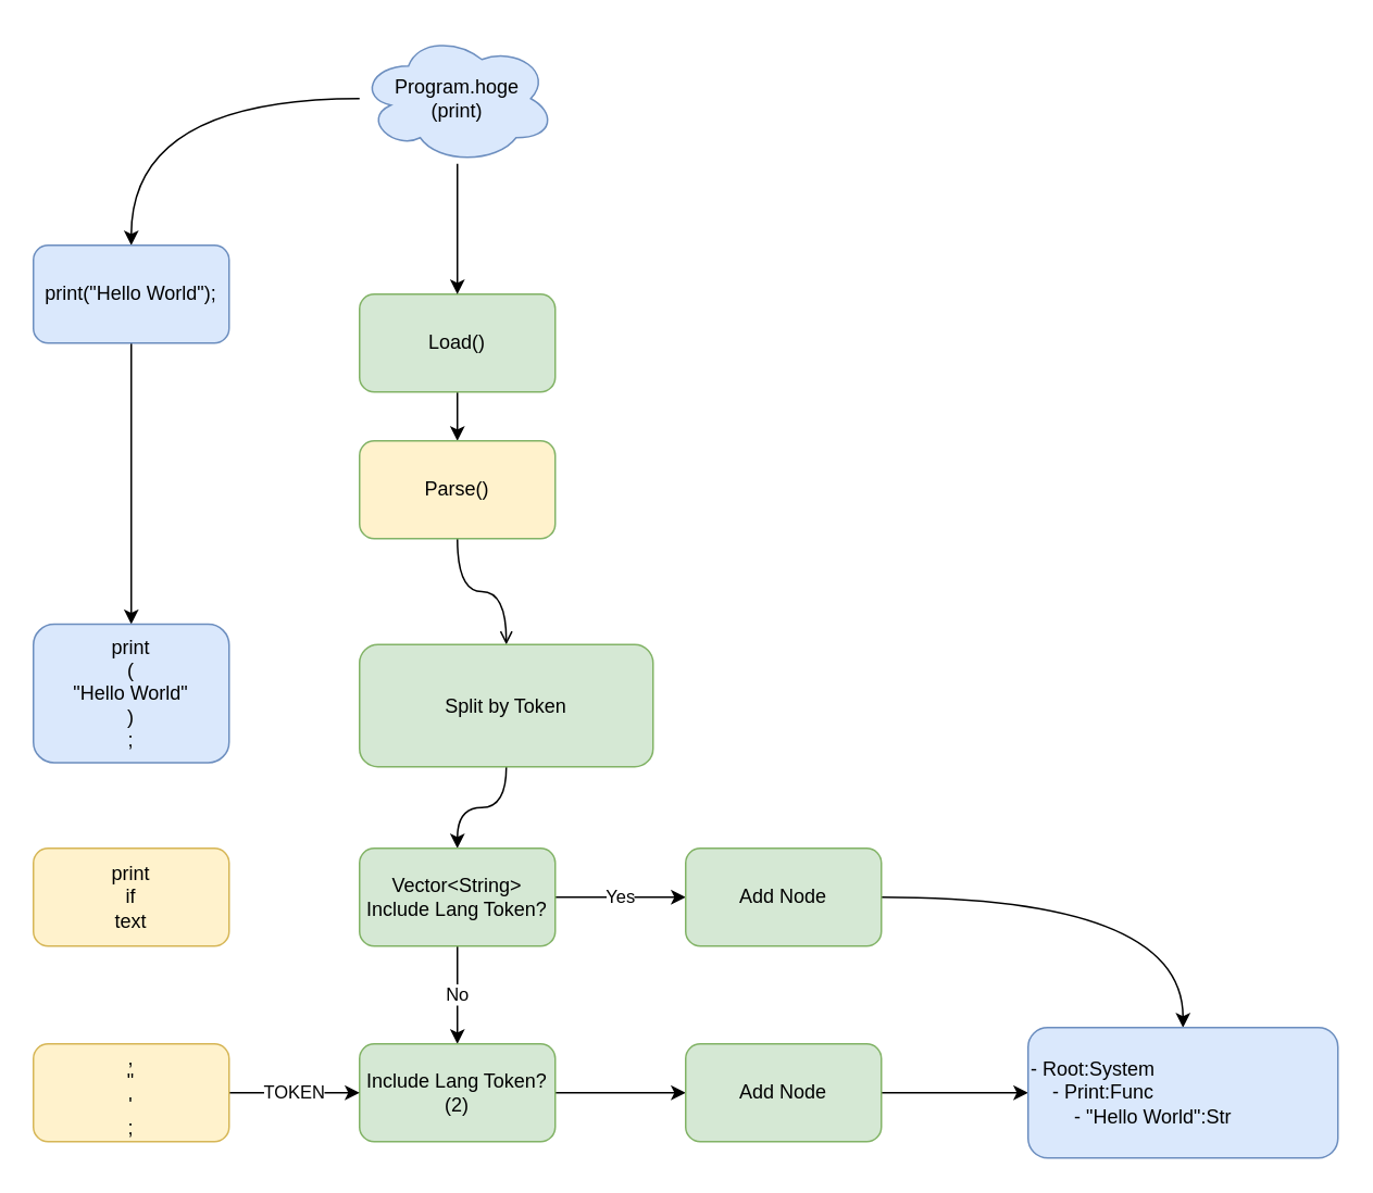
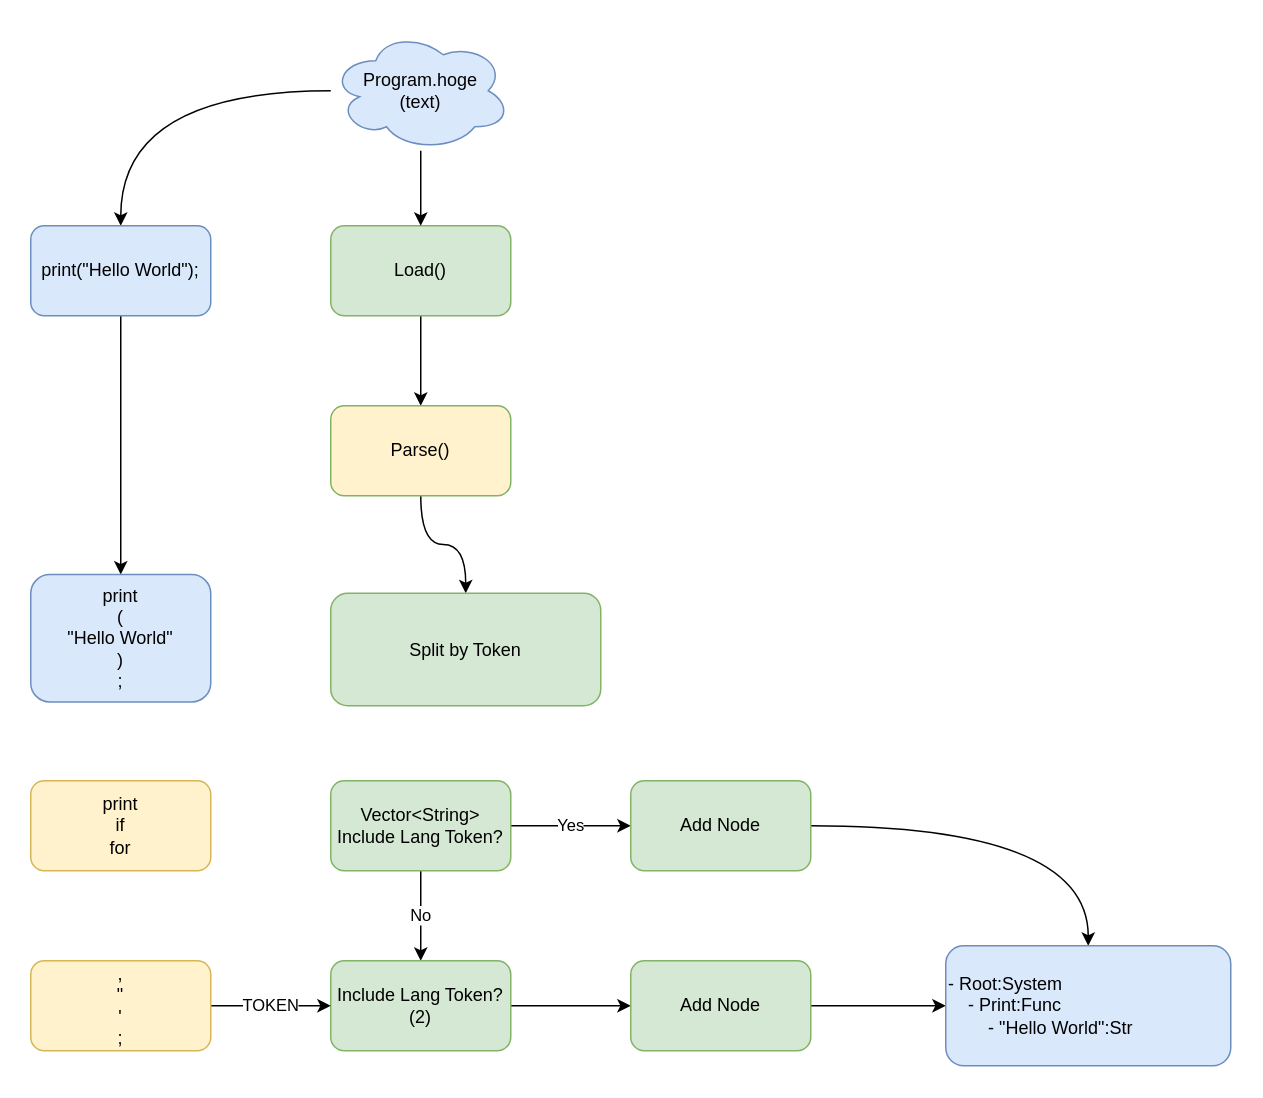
- <mxCell id="6" value="Program.hoge&lt;br&gt;(print)" style="ellipse;shape=cloud;whiteSpace=wrap;html=1;fillColor=#dae8fc;strokeColor=#6c8ebf;rounded=1;" vertex="1" parent="1"><mxGeometry x="220" y="20" width="120" height="80" as="geometry" /></mxCell>
+ <mxCell id="6" value="Program.hoge&lt;br&gt;(text)" style="ellipse;shape=cloud;whiteSpace=wrap;html=1;fillColor=#dae8fc;strokeColor=#6c8ebf;rounded=1;" vertex="1" parent="1"><mxGeometry x="220" y="20" width="120" height="80" as="geometry" /></mxCell>
- <mxCell id="3" value="Load()" style="rounded=1;whiteSpace=wrap;html=1;fillColor=#d5e8d4;strokeColor=#82b366;" vertex="1" parent="1"><mxGeometry x="220" y="180" width="120" height="60" as="geometry" /></mxCell>
+ <mxCell id="3" value="Load()" style="rounded=1;whiteSpace=wrap;html=1;fillColor=#d5e8d4;strokeColor=#82b366;" vertex="1" parent="1"><mxGeometry x="220" y="150" width="120" height="60" as="geometry" /></mxCell>
- <mxCell id="7" style="edgeStyle=orthogonalEdgeStyle;rounded=1;orthogonalLoop=1;jettySize=auto;html=1;entryX=0.5;entryY=0;entryDx=0;entryDy=0;curved=1;endArrow=open;" edge="1" parent="1" source="8" target="10"><mxGeometry relative="1" as="geometry" /></mxCell>
+ <mxCell id="7" style="edgeStyle=orthogonalEdgeStyle;rounded=1;orthogonalLoop=1;jettySize=auto;html=1;entryX=0.5;entryY=0;entryDx=0;entryDy=0;curved=1;" edge="1" parent="1" source="8" target="10"><mxGeometry relative="1" as="geometry" /></mxCell>
- <mxCell id="9" style="edgeStyle=orthogonalEdgeStyle;rounded=1;orthogonalLoop=1;jettySize=auto;html=1;entryX=0.5;entryY=0;entryDx=0;entryDy=0;curved=1;" edge="1" parent="1" source="10" target="13"><mxGeometry relative="1" as="geometry" /></mxCell>
- <mxCell id="20" value="print&lt;br&gt;if&lt;br&gt;text" style="rounded=1;whiteSpace=wrap;html=1;fillColor=#fff2cc;strokeColor=#d6b656;" vertex="1" parent="1"><mxGeometry x="20" y="520" width="120" height="60" as="geometry" /></mxCell>
+ <mxCell id="20" value="print&lt;br&gt;if&lt;br&gt;for" style="rounded=1;whiteSpace=wrap;html=1;fillColor=#fff2cc;strokeColor=#d6b656;" vertex="1" parent="1"><mxGeometry x="20" y="520" width="120" height="60" as="geometry" /></mxCell>
